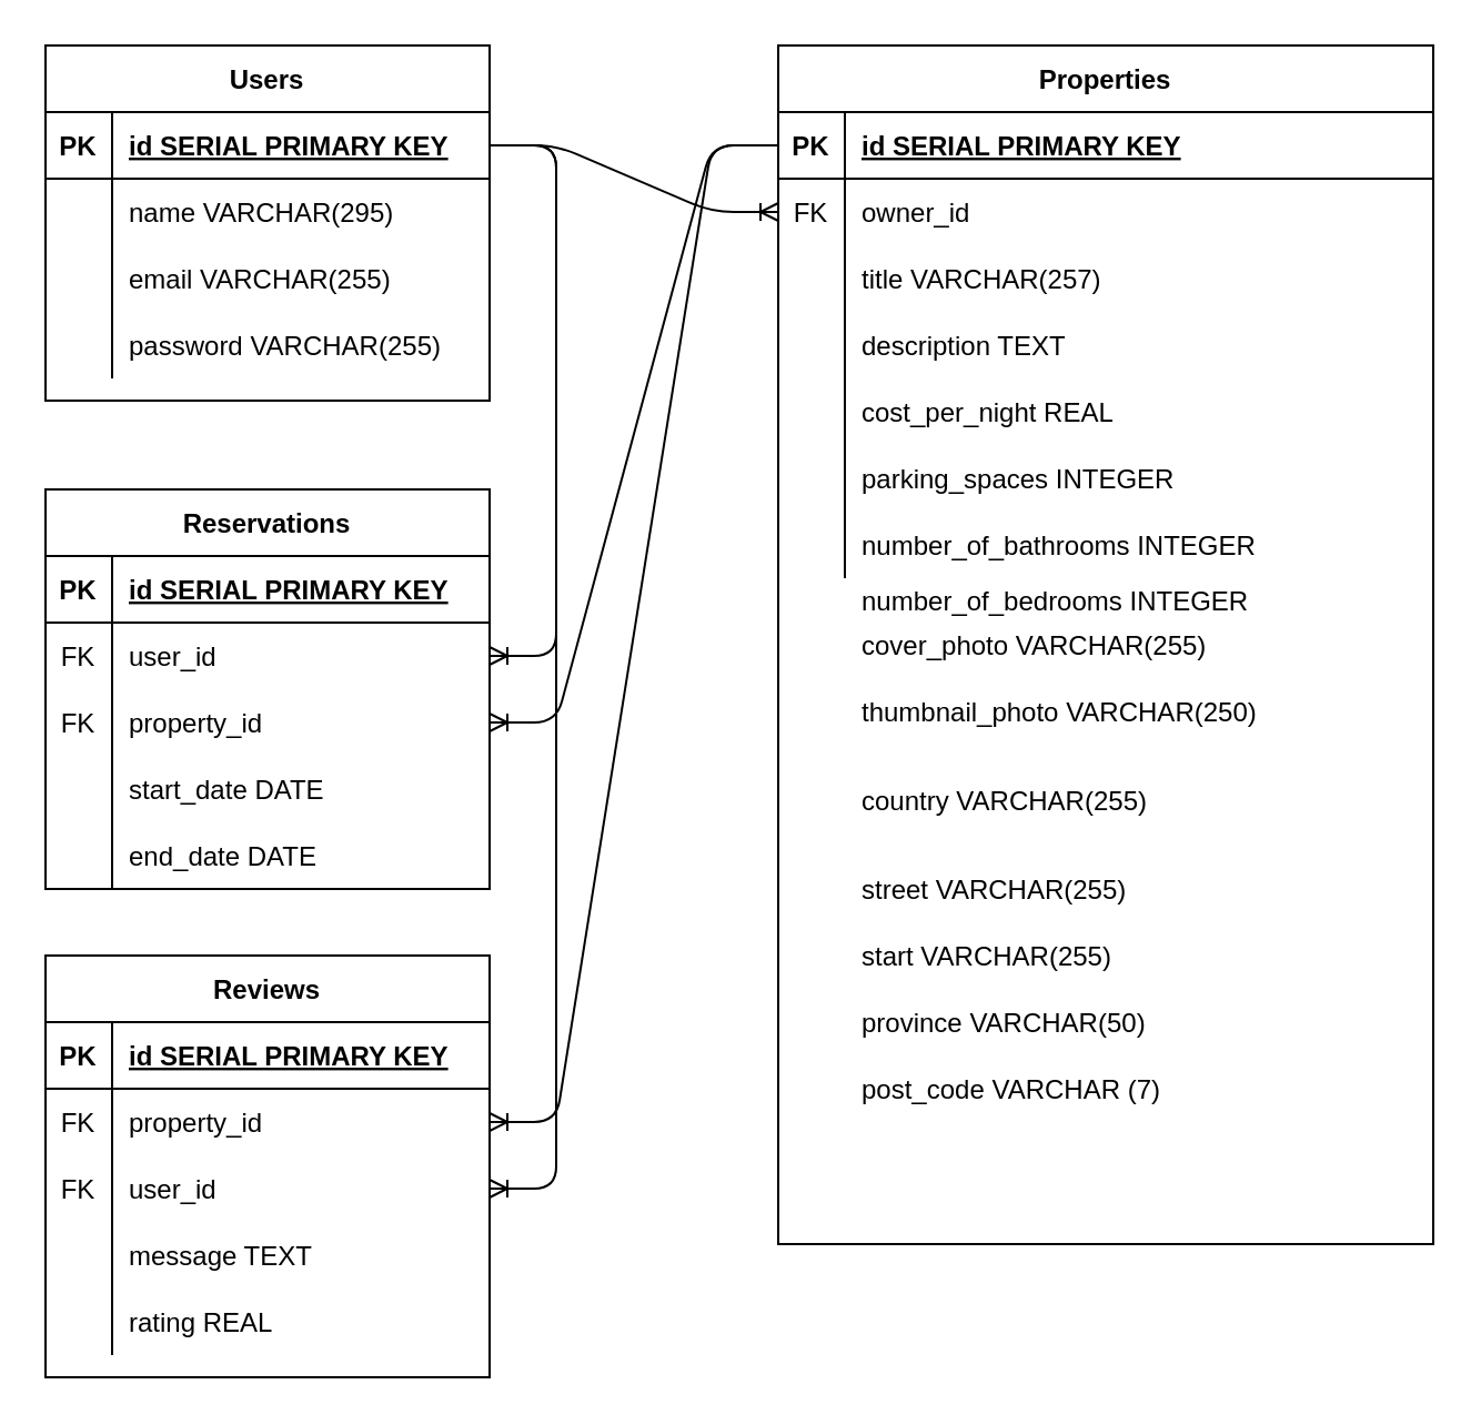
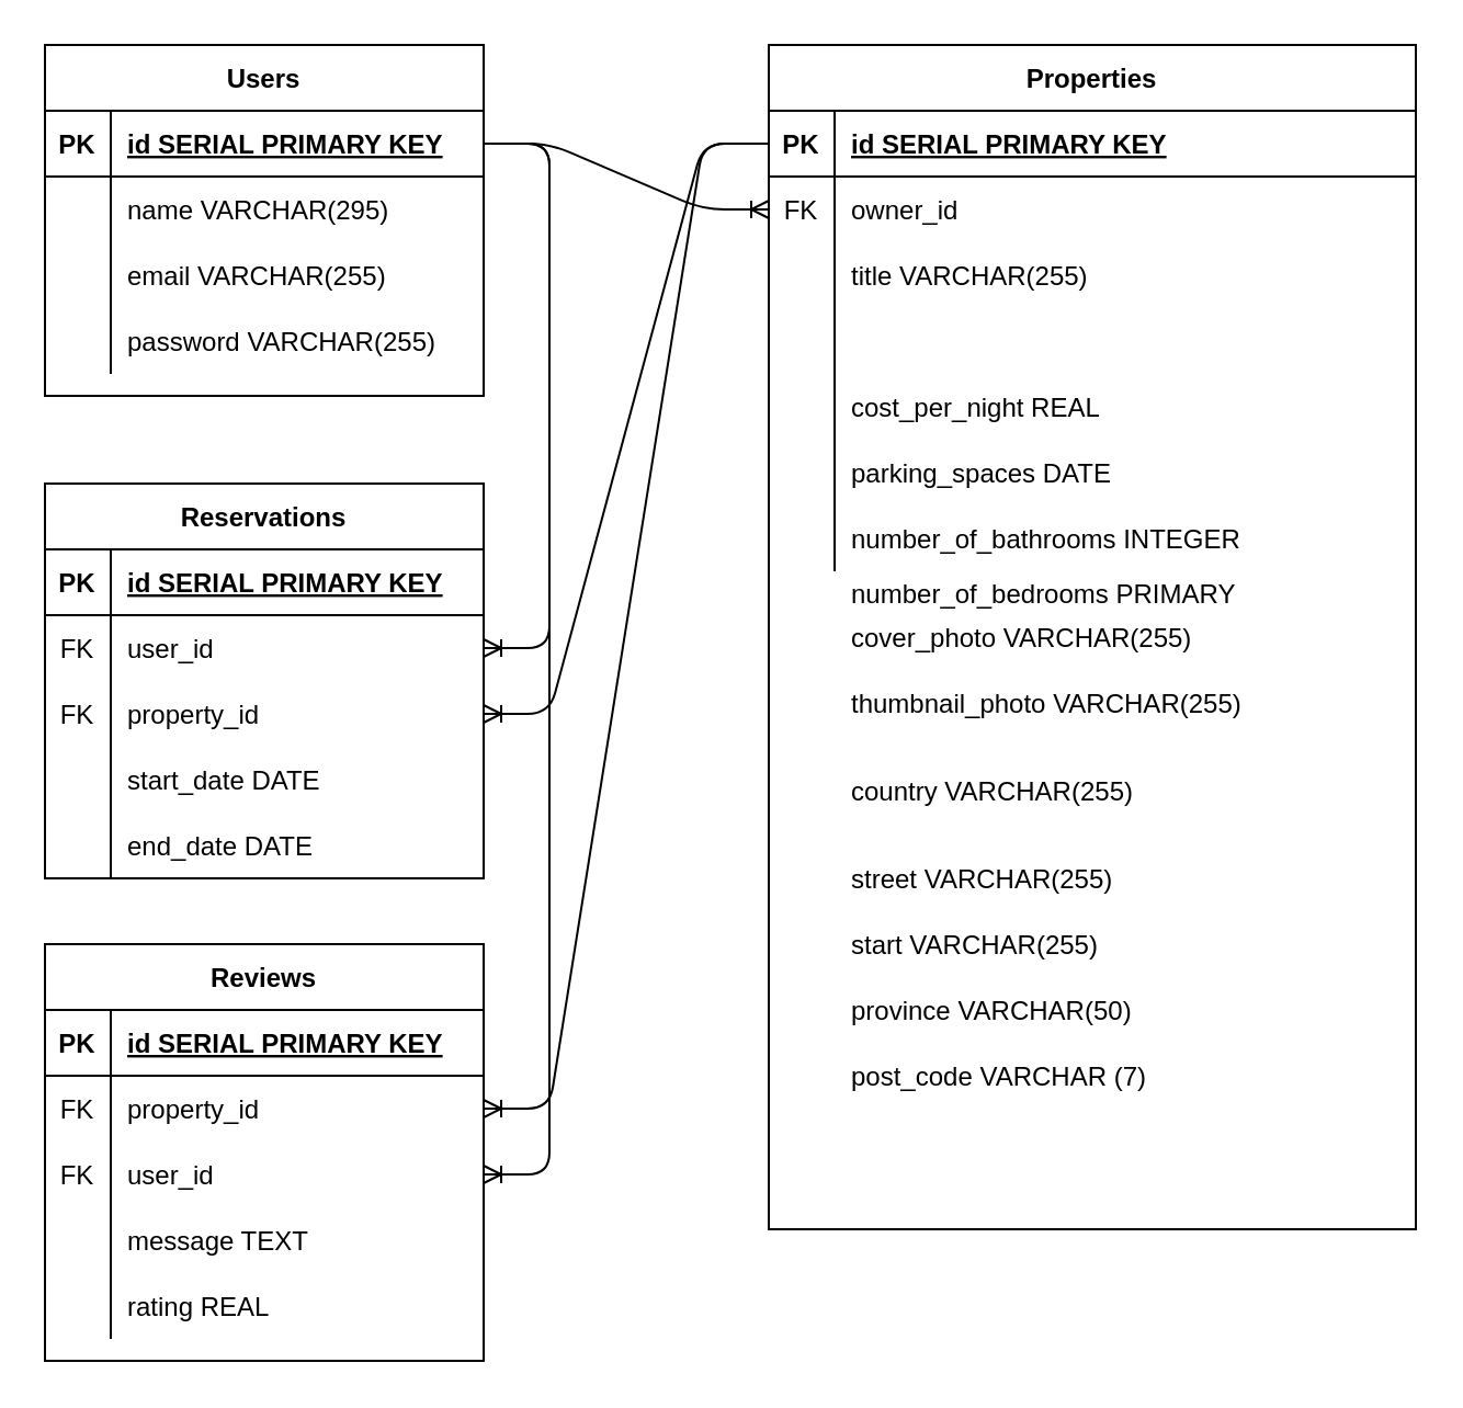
- <mxCell id="25" value="title VARCHAR(257)" style="shape=partialRectangle;connectable=0;fillColor=none;top=0;left=0;bottom=0;right=0;align=left;spacingLeft=6;overflow=hidden;" vertex="1" parent="23"><mxGeometry x="30" width="265" height="30" as="geometry" /></mxCell>
+ <mxCell id="25" value="title VARCHAR(255)" style="shape=partialRectangle;connectable=0;fillColor=none;top=0;left=0;bottom=0;right=0;align=left;spacingLeft=6;overflow=hidden;" vertex="1" parent="23"><mxGeometry x="30" width="265" height="30" as="geometry" /></mxCell>
- <mxCell id="28" value="description TEXT" style="shape=partialRectangle;connectable=0;fillColor=none;top=0;left=0;bottom=0;right=0;align=left;spacingLeft=6;overflow=hidden;" vertex="1" parent="26"><mxGeometry x="30" width="265" height="30" as="geometry" /></mxCell>
- <mxCell id="34" value="parking_spaces INTEGER" style="shape=partialRectangle;connectable=0;fillColor=none;top=0;left=0;bottom=0;right=0;align=left;spacingLeft=6;overflow=hidden;" vertex="1" parent="32"><mxGeometry x="30" width="265" height="30" as="geometry" /></mxCell>
+ <mxCell id="34" value="parking_spaces DATE" style="shape=partialRectangle;connectable=0;fillColor=none;top=0;left=0;bottom=0;right=0;align=left;spacingLeft=6;overflow=hidden;" vertex="1" parent="32"><mxGeometry x="30" width="265" height="30" as="geometry" /></mxCell>
- <mxCell id="38" value="number_of_bedrooms INTEGER" style="shape=partialRectangle;connectable=1;fillColor=none;top=0;left=0;bottom=0;right=0;align=left;spacingLeft=6;overflow=hidden;snapToPoint=0;" vertex="1" parent="15"><mxGeometry x="30" y="210.002" width="265" height="39.677" as="geometry" /></mxCell>
+ <mxCell id="38" value="number_of_bedrooms PRIMARY" style="shape=partialRectangle;connectable=1;fillColor=none;top=0;left=0;bottom=0;right=0;align=left;spacingLeft=6;overflow=hidden;snapToPoint=0;" vertex="1" parent="15"><mxGeometry x="30" y="210.002" width="265" height="39.677" as="geometry" /></mxCell>
- <mxCell id="39" value="thumbnail_photo VARCHAR(250)" style="shape=partialRectangle;connectable=0;fillColor=none;top=0;left=0;bottom=0;right=0;align=left;spacingLeft=6;overflow=hidden;" vertex="1" parent="15"><mxGeometry x="30" y="259.997" width="265" height="39.677" as="geometry" /></mxCell>
+ <mxCell id="39" value="thumbnail_photo VARCHAR(255)" style="shape=partialRectangle;connectable=0;fillColor=none;top=0;left=0;bottom=0;right=0;align=left;spacingLeft=6;overflow=hidden;" vertex="1" parent="15"><mxGeometry x="30" y="259.997" width="265" height="39.677" as="geometry" /></mxCell>
